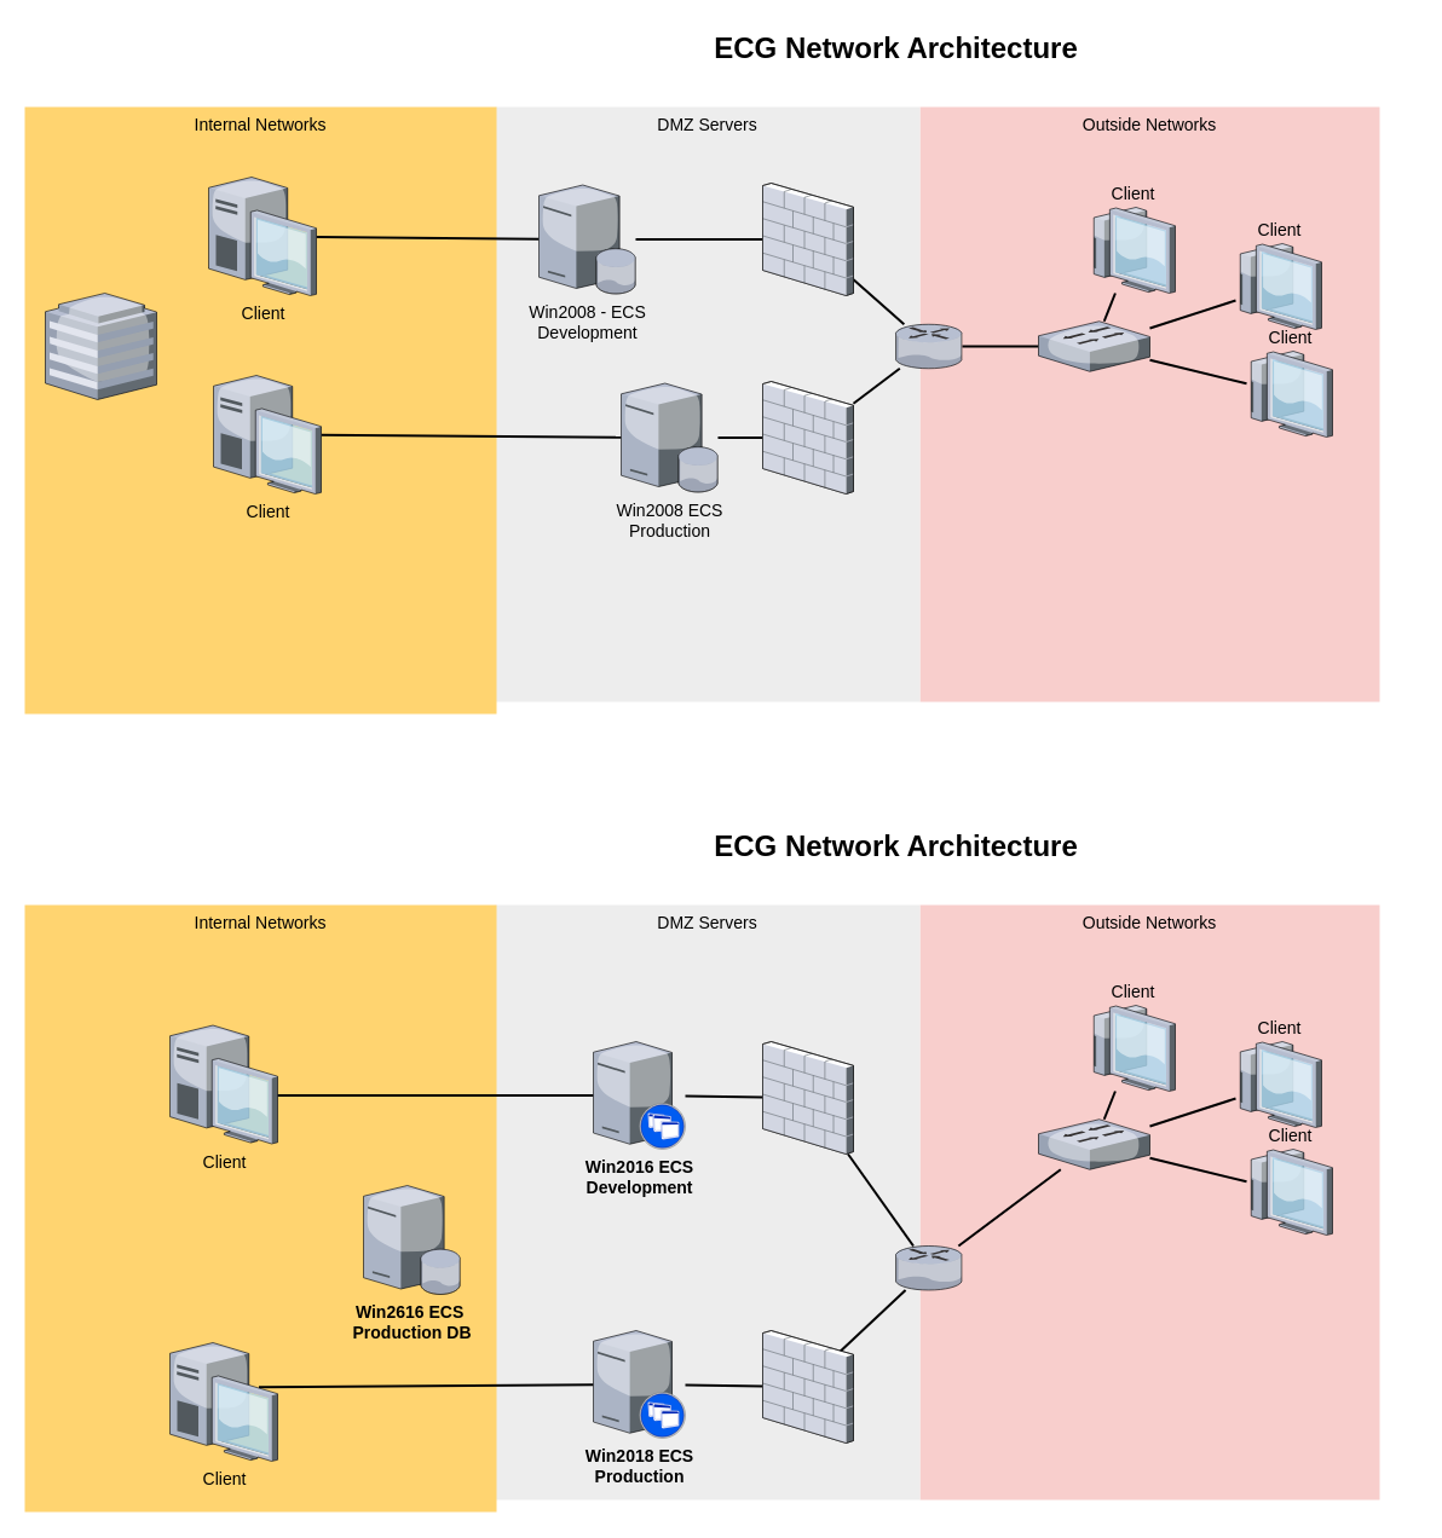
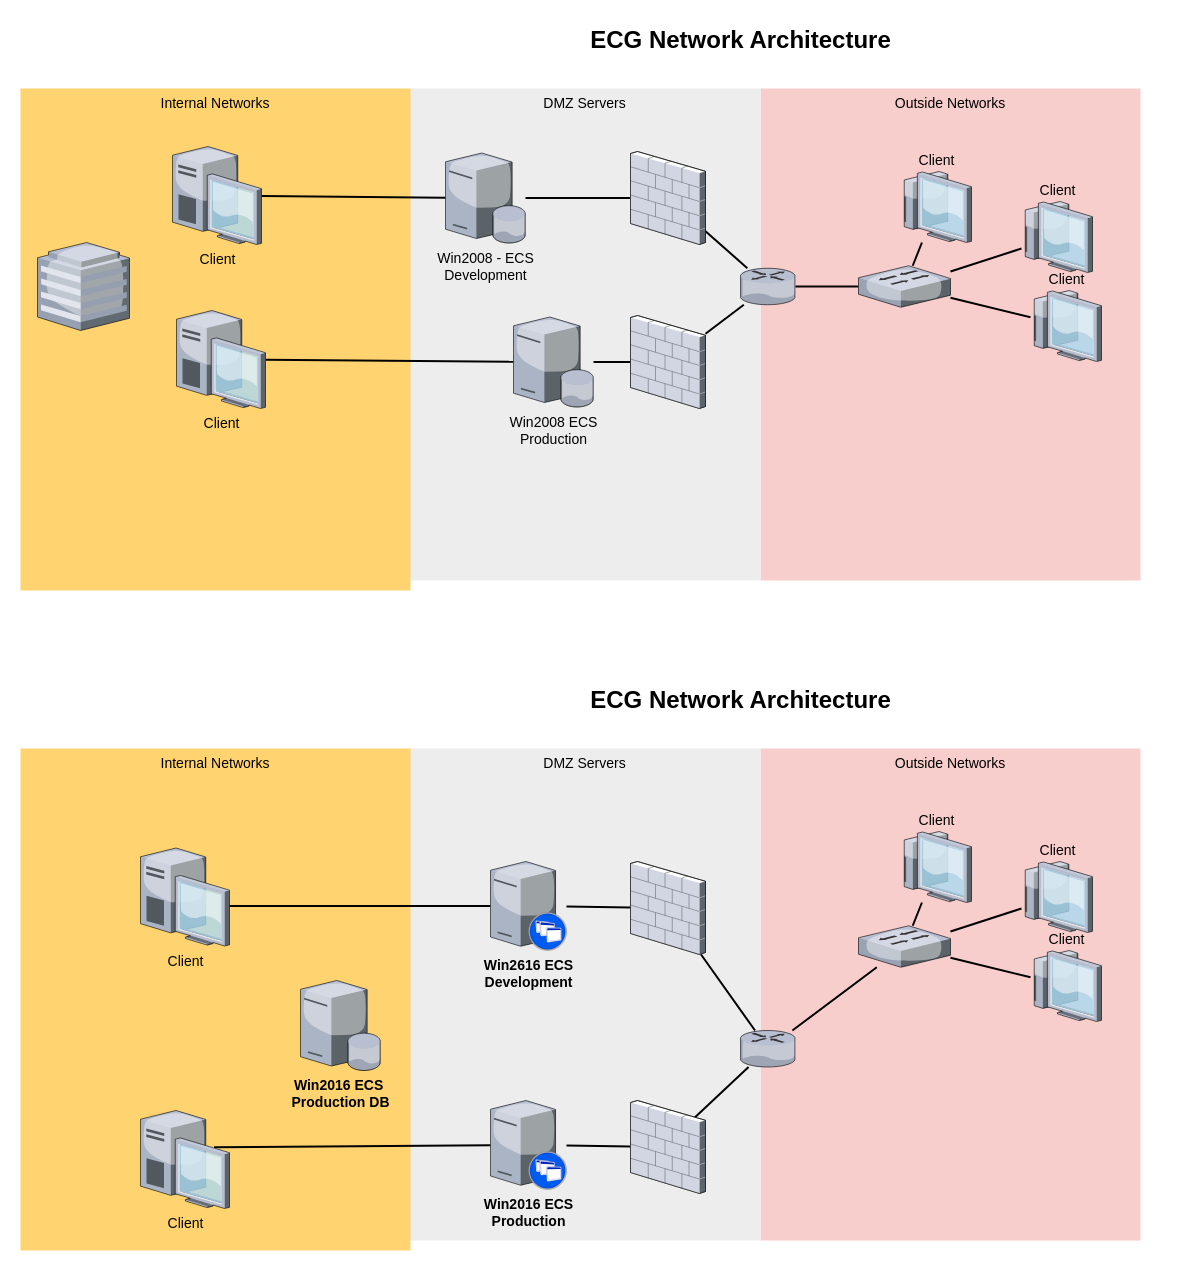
- <mxCell id="54" value="&lt;b&gt;&lt;span style=&quot;font-size: 14px&quot;&gt;Win2016 ECS&lt;/span&gt;&lt;br style=&quot;font-size: 14px&quot;&gt;&lt;span style=&quot;font-size: 14px&quot;&gt;Development&lt;/span&gt;&lt;/b&gt;" style="verticalLabelPosition=bottom;aspect=fixed;html=1;verticalAlign=top;strokeColor=none;align=center;outlineConnect=0;shape=mxgraph.citrix.xenapp_server;" vertex="1" parent="1"><mxGeometry x="490" y="861" width="76" height="89" as="geometry" /></mxCell>
+ <mxCell id="54" value="&lt;b&gt;&lt;span style=&quot;font-size: 14px&quot;&gt;Win2616 ECS&lt;/span&gt;&lt;br style=&quot;font-size: 14px&quot;&gt;&lt;span style=&quot;font-size: 14px&quot;&gt;Development&lt;/span&gt;&lt;/b&gt;" style="verticalLabelPosition=bottom;aspect=fixed;html=1;verticalAlign=top;strokeColor=none;align=center;outlineConnect=0;shape=mxgraph.citrix.xenapp_server;" vertex="1" parent="1"><mxGeometry x="490" y="861" width="76" height="89" as="geometry" /></mxCell>
- <mxCell id="56" value="&lt;font style=&quot;font-size: 14px&quot;&gt;&lt;b&gt;Win2616 ECS&amp;nbsp;&lt;br&gt;Production DB&lt;/b&gt;&lt;/font&gt;" style="verticalLabelPosition=bottom;aspect=fixed;html=1;verticalAlign=top;strokeColor=none;align=center;outlineConnect=0;shape=mxgraph.citrix.database_server;" vertex="1" parent="1"><mxGeometry x="300" y="980" width="80" height="90" as="geometry" /></mxCell>
+ <mxCell id="56" value="&lt;font style=&quot;font-size: 14px&quot;&gt;&lt;b&gt;Win2016 ECS&amp;nbsp;&lt;br&gt;Production DB&lt;/b&gt;&lt;/font&gt;" style="verticalLabelPosition=bottom;aspect=fixed;html=1;verticalAlign=top;strokeColor=none;align=center;outlineConnect=0;shape=mxgraph.citrix.database_server;" vertex="1" parent="1"><mxGeometry x="300" y="980" width="80" height="90" as="geometry" /></mxCell>
- <mxCell id="55" value="&lt;b&gt;&lt;span style=&quot;font-size: 14px&quot;&gt;Win2018 ECS&lt;/span&gt;&lt;br style=&quot;font-size: 14px&quot;&gt;&lt;span style=&quot;font-size: 14px&quot;&gt;Production&lt;/span&gt;&lt;/b&gt;" style="verticalLabelPosition=bottom;aspect=fixed;html=1;verticalAlign=top;strokeColor=none;align=center;outlineConnect=0;shape=mxgraph.citrix.xenapp_server;" vertex="1" parent="1"><mxGeometry x="490" y="1100" width="76" height="89" as="geometry" /></mxCell>
+ <mxCell id="55" value="&lt;b&gt;&lt;span style=&quot;font-size: 14px&quot;&gt;Win2016 ECS&lt;/span&gt;&lt;br style=&quot;font-size: 14px&quot;&gt;&lt;span style=&quot;font-size: 14px&quot;&gt;Production&lt;/span&gt;&lt;/b&gt;" style="verticalLabelPosition=bottom;aspect=fixed;html=1;verticalAlign=top;strokeColor=none;align=center;outlineConnect=0;shape=mxgraph.citrix.xenapp_server;" vertex="1" parent="1"><mxGeometry x="490" y="1100" width="76" height="89" as="geometry" /></mxCell>
